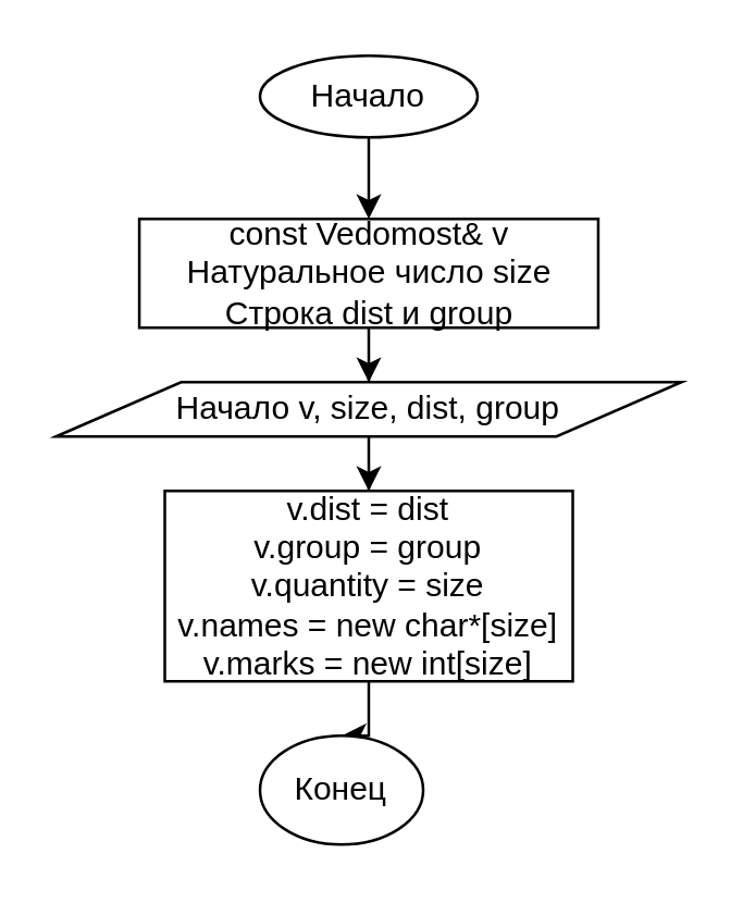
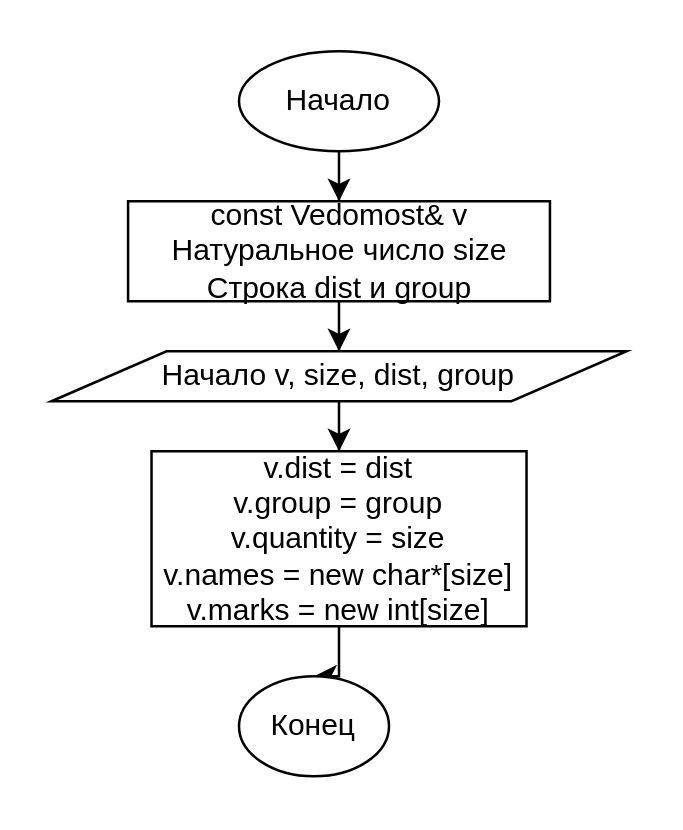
- <mxCell id="3" value="Начало" style="ellipse;whiteSpace=wrap;html=1;" vertex="1" parent="1"><mxGeometry x="95" y="20" width="80" height="30" as="geometry" /></mxCell>
+ <mxCell id="3" value="Начало" style="ellipse;whiteSpace=wrap;html=1;" vertex="1" parent="1"><mxGeometry x="95" y="20" width="80" height="40" as="geometry" /></mxCell>
